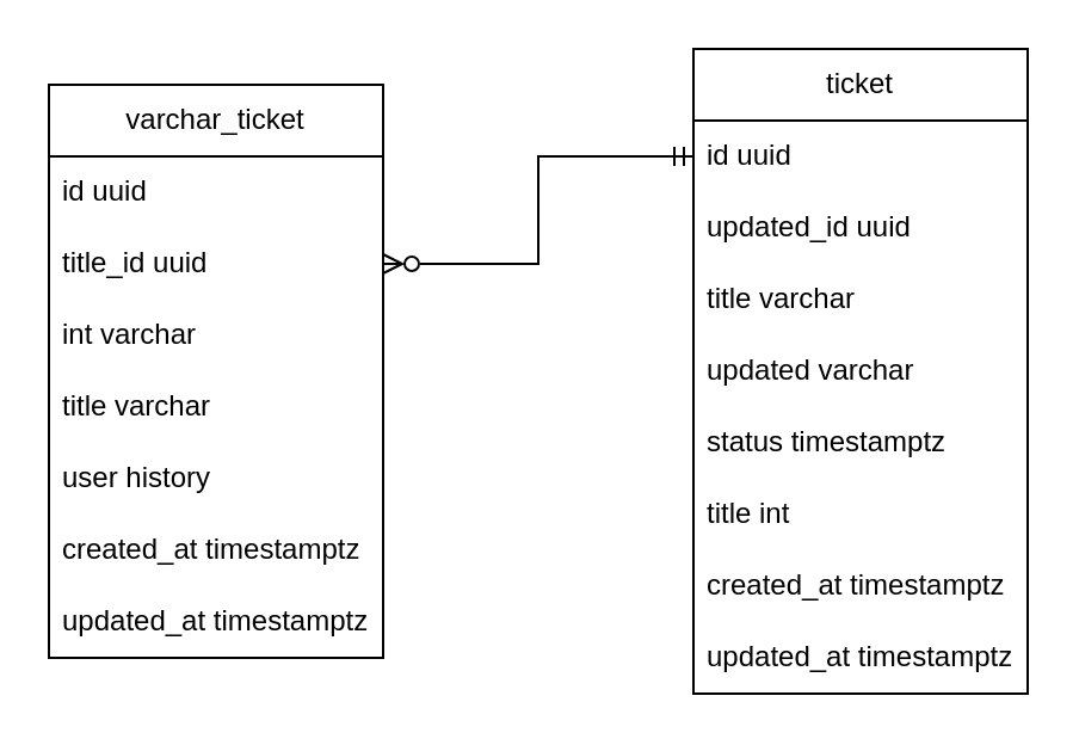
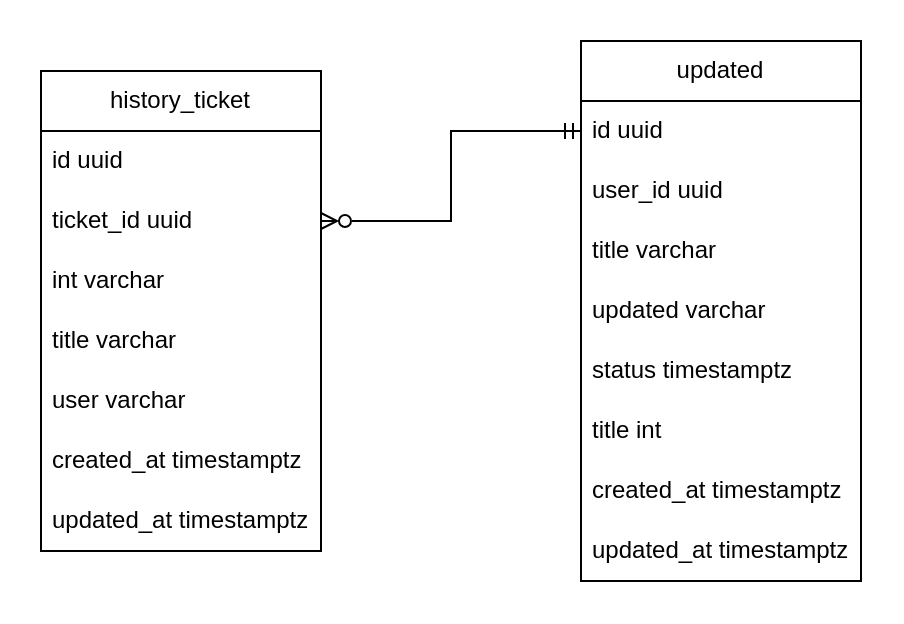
- <mxCell id="2" value="ticket" style="swimlane;fontStyle=0;childLayout=stackLayout;horizontal=1;startSize=30;horizontalStack=0;resizeParent=1;resizeParentMax=0;resizeLast=0;collapsible=1;marginBottom=0;whiteSpace=wrap;html=1;" vertex="1" parent="1"><mxGeometry x="290" y="20" width="140" height="270" as="geometry" /></mxCell>
+ <mxCell id="2" value="updated" style="swimlane;fontStyle=0;childLayout=stackLayout;horizontal=1;startSize=30;horizontalStack=0;resizeParent=1;resizeParentMax=0;resizeLast=0;collapsible=1;marginBottom=0;whiteSpace=wrap;html=1;" vertex="1" parent="1"><mxGeometry x="290" y="20" width="140" height="270" as="geometry" /></mxCell>
- <mxCell id="11" value="varchar_ticket" style="swimlane;fontStyle=0;childLayout=stackLayout;horizontal=1;startSize=30;horizontalStack=0;resizeParent=1;resizeParentMax=0;resizeLast=0;collapsible=1;marginBottom=0;whiteSpace=wrap;html=1;" vertex="1" parent="1"><mxGeometry x="20" y="35" width="140" height="240" as="geometry" /></mxCell>
+ <mxCell id="11" value="history_ticket" style="swimlane;fontStyle=0;childLayout=stackLayout;horizontal=1;startSize=30;horizontalStack=0;resizeParent=1;resizeParentMax=0;resizeLast=0;collapsible=1;marginBottom=0;whiteSpace=wrap;html=1;" vertex="1" parent="1"><mxGeometry x="20" y="35" width="140" height="240" as="geometry" /></mxCell>
- <mxCell id="4" value="updated_id uuid" style="text;strokeColor=none;fillColor=none;align=left;verticalAlign=middle;spacingLeft=4;spacingRight=4;overflow=hidden;points=[[0,0.5],[1,0.5]];portConstraint=eastwest;rotatable=0;whiteSpace=wrap;html=1;" vertex="1" parent="2"><mxGeometry y="60" width="140" height="30" as="geometry" /></mxCell>
+ <mxCell id="4" value="user_id uuid" style="text;strokeColor=none;fillColor=none;align=left;verticalAlign=middle;spacingLeft=4;spacingRight=4;overflow=hidden;points=[[0,0.5],[1,0.5]];portConstraint=eastwest;rotatable=0;whiteSpace=wrap;html=1;" vertex="1" parent="2"><mxGeometry y="60" width="140" height="30" as="geometry" /></mxCell>
- <mxCell id="13" value="title_id uuid" style="text;strokeColor=none;fillColor=none;align=left;verticalAlign=middle;spacingLeft=4;spacingRight=4;overflow=hidden;points=[[0,0.5],[1,0.5]];portConstraint=eastwest;rotatable=0;whiteSpace=wrap;html=1;" vertex="1" parent="11"><mxGeometry y="60" width="140" height="30" as="geometry" /></mxCell>
+ <mxCell id="13" value="ticket_id uuid" style="text;strokeColor=none;fillColor=none;align=left;verticalAlign=middle;spacingLeft=4;spacingRight=4;overflow=hidden;points=[[0,0.5],[1,0.5]];portConstraint=eastwest;rotatable=0;whiteSpace=wrap;html=1;" vertex="1" parent="11"><mxGeometry y="60" width="140" height="30" as="geometry" /></mxCell>
- <mxCell id="16" value="user history" style="text;strokeColor=none;fillColor=none;align=left;verticalAlign=middle;spacingLeft=4;spacingRight=4;overflow=hidden;points=[[0,0.5],[1,0.5]];portConstraint=eastwest;rotatable=0;whiteSpace=wrap;html=1;" vertex="1" parent="11"><mxGeometry y="150" width="140" height="30" as="geometry" /></mxCell>
+ <mxCell id="16" value="user varchar" style="text;strokeColor=none;fillColor=none;align=left;verticalAlign=middle;spacingLeft=4;spacingRight=4;overflow=hidden;points=[[0,0.5],[1,0.5]];portConstraint=eastwest;rotatable=0;whiteSpace=wrap;html=1;" vertex="1" parent="11"><mxGeometry y="150" width="140" height="30" as="geometry" /></mxCell>
